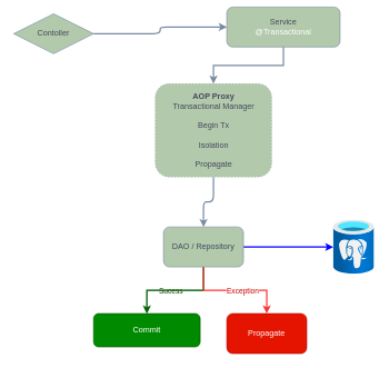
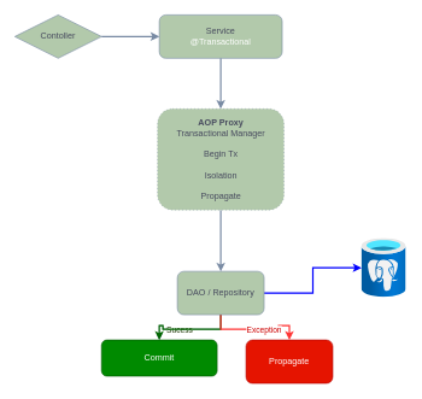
- <mxCell id="5" value="&lt;div&gt;Service&lt;/div&gt;&lt;div&gt;&lt;span style=&quot;color: rgb(255, 255, 255);&quot;&gt;@Transactional&lt;/span&gt;&lt;/div&gt;" style="whiteSpace=wrap;html=1;rounded=1;labelBackgroundColor=none;fillColor=#B2C9AB;strokeColor=#788AA3;fontColor=#46495D;" parent="1" vertex="1"><mxGeometry x="340" y="10" width="170" height="60" as="geometry" /></mxCell>
+ <mxCell id="5" value="&lt;div&gt;Service&lt;/div&gt;&lt;div&gt;&lt;span style=&quot;color: rgb(255, 255, 255);&quot;&gt;@Transactional&lt;/span&gt;&lt;/div&gt;" style="whiteSpace=wrap;html=1;rounded=1;labelBackgroundColor=none;fillColor=#B2C9AB;strokeColor=#788AA3;fontColor=#46495D;" parent="1" vertex="1"><mxGeometry x="220" y="20" width="170" height="60" as="geometry" /></mxCell>
- <mxCell id="7" value="&lt;div&gt;&lt;b&gt;AOP Proxy&lt;/b&gt;&lt;/div&gt;&lt;div&gt;Transactional Manager&lt;/div&gt;&lt;div&gt;&lt;br&gt;&lt;/div&gt;&amp;nbsp;Begin Tx&amp;nbsp;&lt;br&gt;&lt;div&gt;&amp;nbsp;&lt;/div&gt;&lt;div&gt;Isolation&lt;/div&gt;&lt;div&gt;&amp;nbsp; &amp;nbsp;&lt;/div&gt;&lt;div&gt;Propagate&lt;/div&gt;" style="whiteSpace=wrap;html=1;fillColor=#B2C9AB;strokeColor=#788AA3;fontColor=#46495D;rounded=1;labelBackgroundColor=none;dashed=1;dashPattern=1 4;" parent="1" vertex="1"><mxGeometry x="232.5" y="125" width="175" height="140" as="geometry" /></mxCell>
+ <mxCell id="7" value="&lt;div&gt;&lt;b&gt;AOP Proxy&lt;/b&gt;&lt;/div&gt;&lt;div&gt;Transactional Manager&lt;/div&gt;&lt;div&gt;&lt;br&gt;&lt;/div&gt;&amp;nbsp;Begin Tx&amp;nbsp;&lt;br&gt;&lt;div&gt;&amp;nbsp;&lt;/div&gt;&lt;div&gt;Isolation&lt;/div&gt;&lt;div&gt;&amp;nbsp; &amp;nbsp;&lt;/div&gt;&lt;div&gt;Propagate&lt;/div&gt;" style="whiteSpace=wrap;html=1;fillColor=#B2C9AB;strokeColor=#788AA3;fontColor=#46495D;rounded=1;labelBackgroundColor=none;dashed=1;dashPattern=1 4;" parent="1" vertex="1"><mxGeometry x="217.5" y="150" width="175" height="140" as="geometry" /></mxCell>
- <mxCell id="14" value="DAO / Repository" style="whiteSpace=wrap;html=1;fillColor=#B2C9AB;strokeColor=#788AA3;fontColor=#46495D;rounded=1;labelBackgroundColor=none;" vertex="1" parent="1"><mxGeometry x="245" y="340" width="120" height="60" as="geometry" /></mxCell>
+ <mxCell id="14" value="DAO / Repository" style="whiteSpace=wrap;html=1;fillColor=#B2C9AB;strokeColor=#788AA3;fontColor=#46495D;rounded=1;labelBackgroundColor=none;" vertex="1" parent="1"><mxGeometry x="245" y="375" width="120" height="60" as="geometry" /></mxCell>
